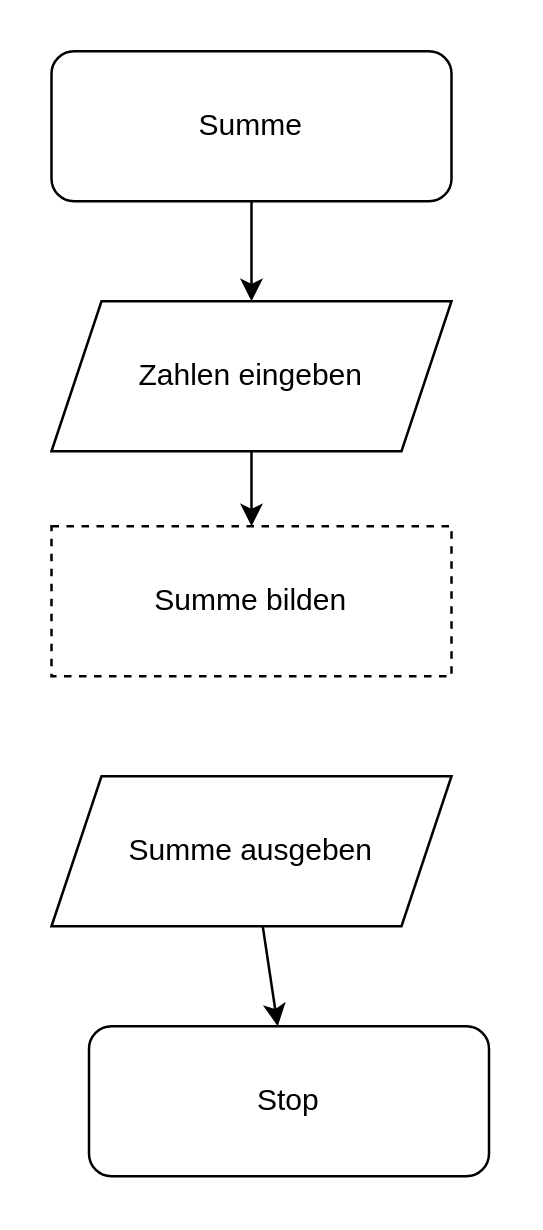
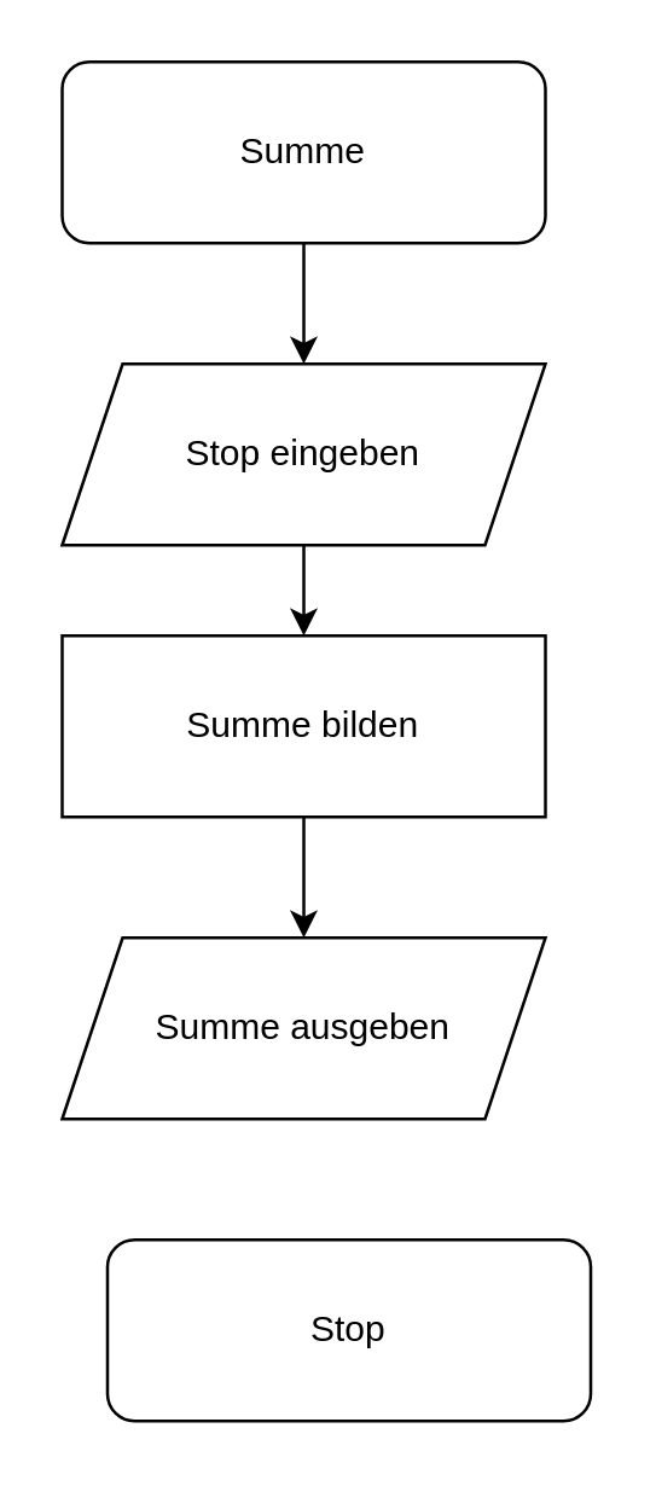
- <mxCell id="8" value="Zahlen eingeben" style="shape=parallelogram;perimeter=parallelogramPerimeter;whiteSpace=wrap;html=1;fixedSize=1;" vertex="1" parent="1"><mxGeometry x="20" y="120" width="160" height="60" as="geometry" /></mxCell>
+ <mxCell id="8" value="Stop eingeben" style="shape=parallelogram;perimeter=parallelogramPerimeter;whiteSpace=wrap;html=1;fixedSize=1;" vertex="1" parent="1"><mxGeometry x="20" y="120" width="160" height="60" as="geometry" /></mxCell>
- <mxCell id="6" value="Summe bilden" style="rounded=0;whiteSpace=wrap;html=1;dashed=1;" vertex="1" parent="1"><mxGeometry x="20" y="210" width="160" height="60" as="geometry" /></mxCell>
+ <mxCell id="6" value="Summe bilden" style="rounded=0;whiteSpace=wrap;html=1;" vertex="1" parent="1"><mxGeometry x="20" y="210" width="160" height="60" as="geometry" /></mxCell>
+ <mxCell id="5" value="" style="edgeStyle=none;html=1;" edge="1" parent="1" source="6" target="10"><mxGeometry relative="1" as="geometry" /></mxCell>
- <mxCell id="9" value="" style="edgeStyle=none;html=1;" edge="1" parent="1" source="10" target="4"><mxGeometry relative="1" as="geometry" /></mxCell>
